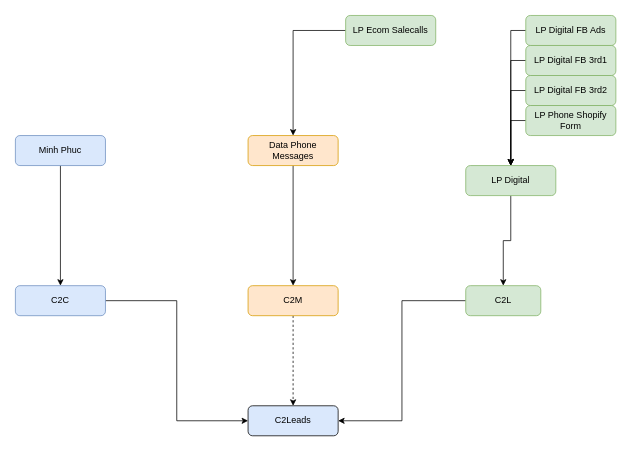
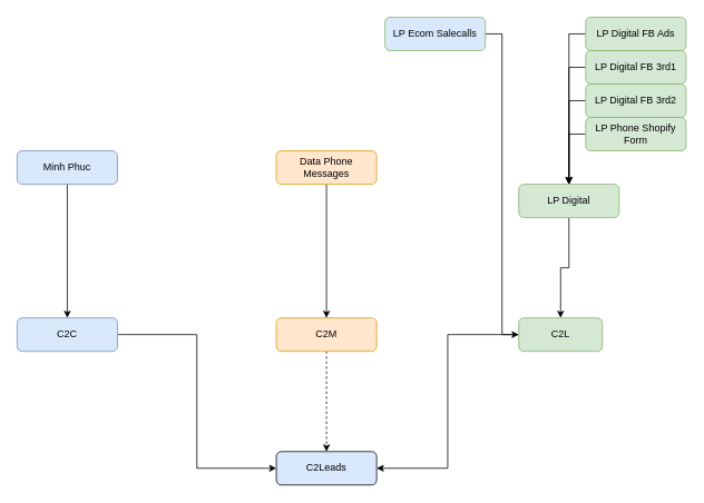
- <mxCell id="16" style="edgeStyle=orthogonalEdgeStyle;rounded=0;orthogonalLoop=1;jettySize=auto;html=1;" edge="1" parent="1" source="17" target="21"><mxGeometry relative="1" as="geometry" /></mxCell>
+ <mxCell id="16" style="edgeStyle=orthogonalEdgeStyle;rounded=0;orthogonalLoop=1;jettySize=auto;html=1;entryX=0;entryY=0.5;entryDx=0;entryDy=0;" edge="1" parent="1" source="17" target="7"><mxGeometry relative="1" as="geometry" /></mxCell>
- <mxCell id="17" value="LP Ecom Salecalls" style="rounded=1;whiteSpace=wrap;html=1;fontSize=12;glass=0;strokeWidth=1;shadow=0;fillColor=#d5e8d4;strokeColor=#82b366;" vertex="1" parent="1"><mxGeometry x="460" y="20" width="120" height="40" as="geometry" /></mxCell>
+ <mxCell id="17" value="LP Ecom Salecalls" style="rounded=1;whiteSpace=wrap;html=1;fontSize=12;glass=0;strokeWidth=1;shadow=0;fillColor=#dae8fc;strokeColor=#82b366;" vertex="1" parent="1"><mxGeometry x="460" y="20" width="120" height="40" as="geometry" /></mxCell>
